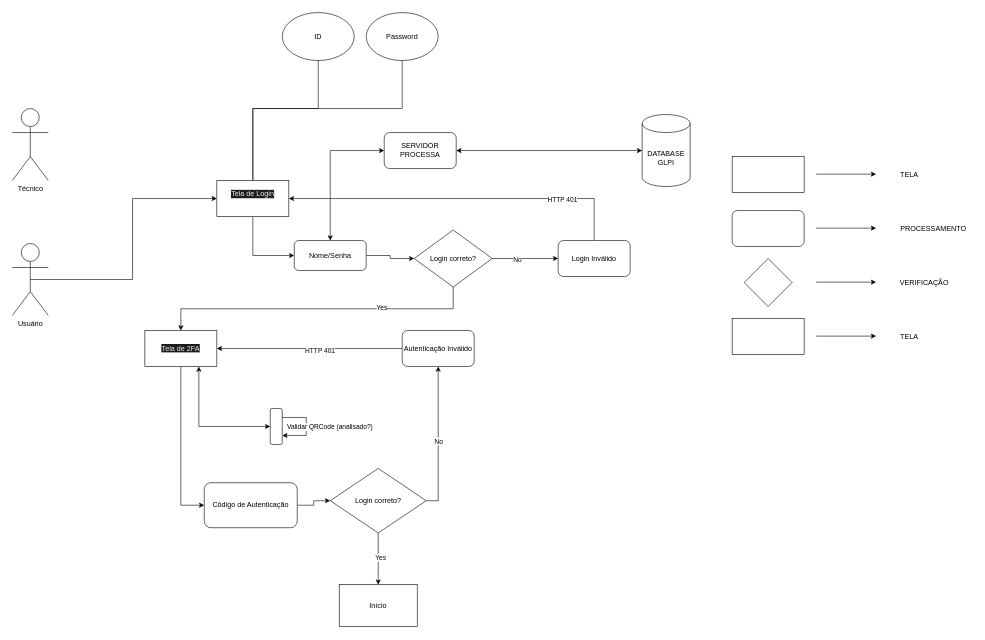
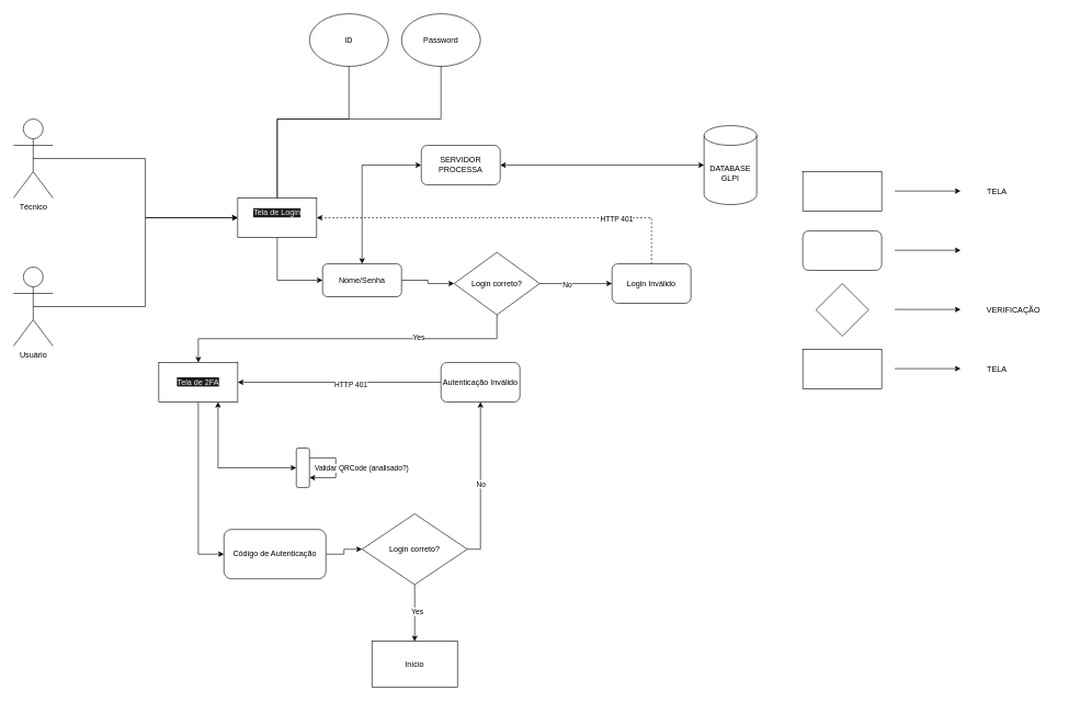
+ <mxCell id="37" style="edgeStyle=orthogonalEdgeStyle;rounded=0;orthogonalLoop=1;jettySize=auto;html=1;exitX=0.5;exitY=0.5;exitDx=0;exitDy=0;exitPerimeter=0;entryX=0;entryY=0.5;entryDx=0;entryDy=0;" edge="1" parent="1" source="38" target="5"><mxGeometry relative="1" as="geometry" /></mxCell>
- <mxCell id="13" style="edgeStyle=orthogonalEdgeStyle;rounded=0;orthogonalLoop=1;jettySize=auto;html=1;exitX=0.5;exitY=0;exitDx=0;exitDy=0;entryX=1;entryY=0.5;entryDx=0;entryDy=0;" edge="1" parent="1" source="15" target="5"><mxGeometry relative="1" as="geometry" /></mxCell>
+ <mxCell id="13" style="edgeStyle=orthogonalEdgeStyle;rounded=0;orthogonalLoop=1;jettySize=auto;html=1;exitX=0.5;exitY=0;exitDx=0;exitDy=0;entryX=1;entryY=0.5;entryDx=0;entryDy=0;dashed=1;" edge="1" parent="1" source="15" target="5"><mxGeometry relative="1" as="geometry" /></mxCell>
- <mxCell id="46" value="PROCESSAMENTO" style="text;html=1;align=center;verticalAlign=middle;resizable=0;points=[];autosize=1;strokeColor=none;fillColor=none;" vertex="1" parent="1"><mxGeometry x="1490" y="365" width="130" height="30" as="geometry" /></mxCell>
